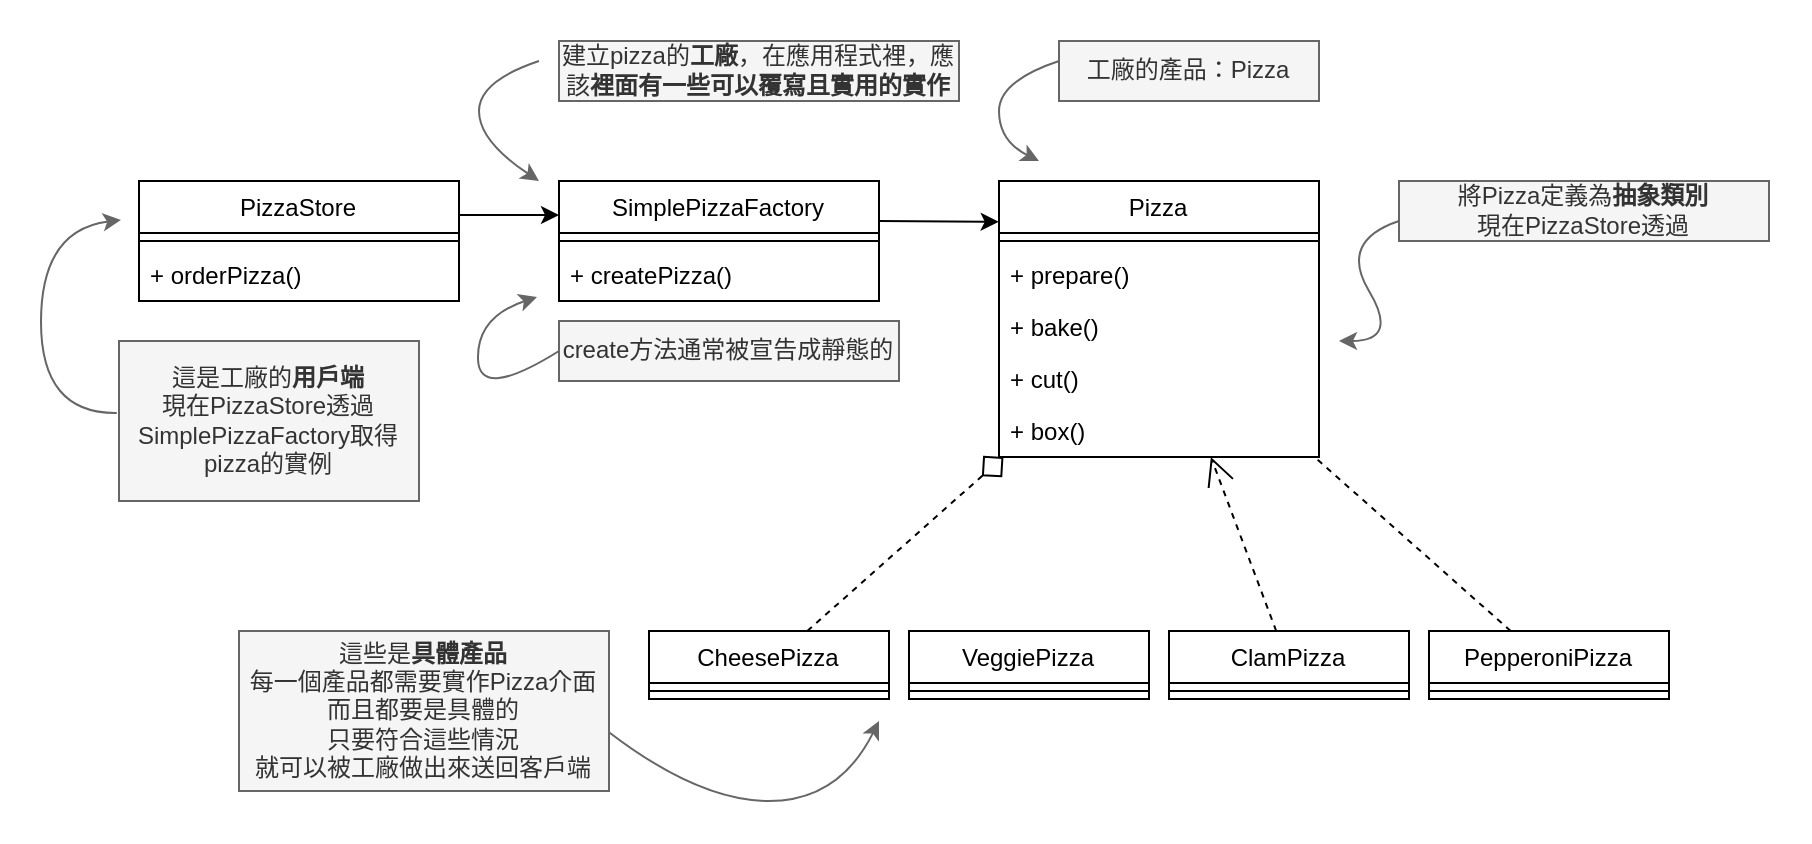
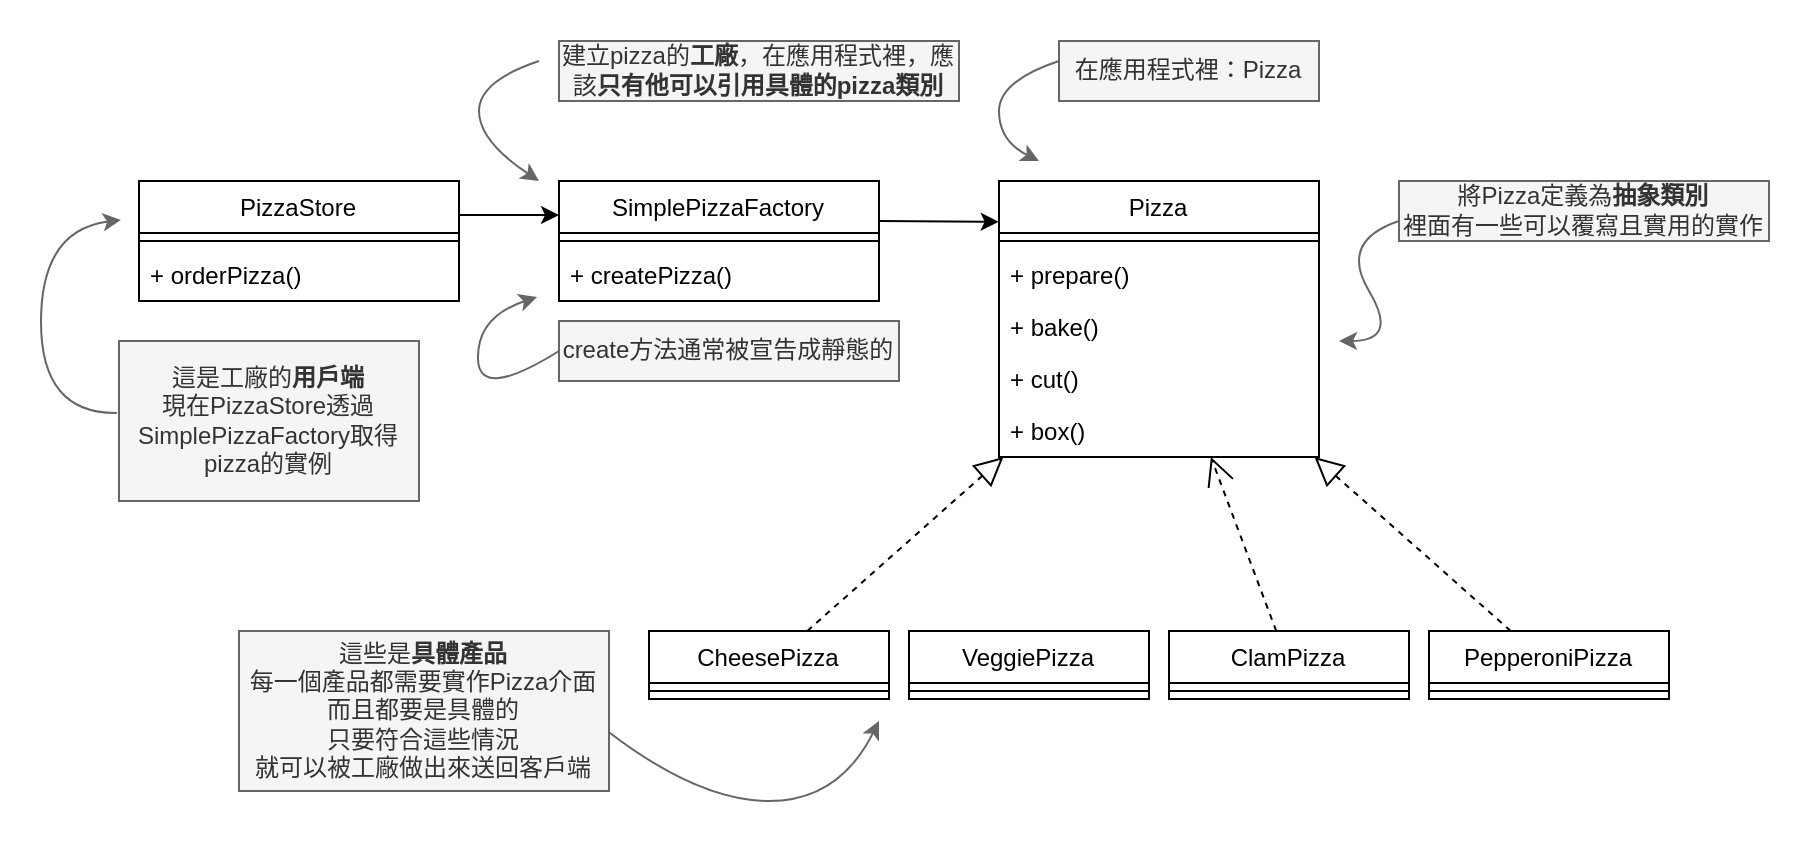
- <mxCell id="29" value="建立pizza的&lt;b&gt;工廠&lt;/b&gt;，在應用程式裡，應該&lt;b&gt;裡面有一些可以覆寫且實用的實作&lt;/b&gt;" style="text;html=1;align=center;verticalAlign=middle;whiteSpace=wrap;rounded=0;fillColor=#f5f5f5;fontColor=#333333;strokeColor=#666666;" vertex="1" parent="1"><mxGeometry x="279" y="20" width="200" height="30" as="geometry" /></mxCell>
+ <mxCell id="29" value="建立pizza的&lt;b&gt;工廠&lt;/b&gt;，在應用程式裡，應該&lt;b&gt;只有他可以引用具體的pizza類別&lt;/b&gt;" style="text;html=1;align=center;verticalAlign=middle;whiteSpace=wrap;rounded=0;fillColor=#f5f5f5;fontColor=#333333;strokeColor=#666666;" vertex="1" parent="1"><mxGeometry x="279" y="20" width="200" height="30" as="geometry" /></mxCell>
- <mxCell id="30" value="工廠的產品：Pizza" style="text;html=1;align=center;verticalAlign=middle;whiteSpace=wrap;rounded=0;fillColor=#f5f5f5;fontColor=#333333;strokeColor=#666666;" vertex="1" parent="1"><mxGeometry x="529" y="20" width="130" height="30" as="geometry" /></mxCell>
+ <mxCell id="30" value="在應用程式裡：Pizza" style="text;html=1;align=center;verticalAlign=middle;whiteSpace=wrap;rounded=0;fillColor=#f5f5f5;fontColor=#333333;strokeColor=#666666;" vertex="1" parent="1"><mxGeometry x="529" y="20" width="130" height="30" as="geometry" /></mxCell>
- <mxCell id="31" value="將Pizza定義為&lt;b&gt;抽象類別&lt;/b&gt;&lt;div&gt;現在PizzaStore透過&lt;/div&gt;" style="text;html=1;align=center;verticalAlign=middle;whiteSpace=wrap;rounded=0;fillColor=#f5f5f5;fontColor=#333333;strokeColor=#666666;" vertex="1" parent="1"><mxGeometry x="699" y="90" width="185" height="30" as="geometry" /></mxCell>
+ <mxCell id="31" value="將Pizza定義為&lt;b&gt;抽象類別&lt;/b&gt;&lt;div&gt;裡面有一些可以覆寫且實用的實作&lt;/div&gt;" style="text;html=1;align=center;verticalAlign=middle;whiteSpace=wrap;rounded=0;fillColor=#f5f5f5;fontColor=#333333;strokeColor=#666666;" vertex="1" parent="1"><mxGeometry x="699" y="90" width="185" height="30" as="geometry" /></mxCell>
- <mxCell id="26" value="" style="endArrow=none;dashed=1;endFill=0;endSize=12;html=1;rounded=0;" edge="1" parent="1" source="20" target="8"><mxGeometry width="160" relative="1" as="geometry"><mxPoint x="648" y="325" as="sourcePoint" /><mxPoint x="615" y="238" as="targetPoint" /></mxGeometry></mxCell>
+ <mxCell id="26" value="" style="endArrow=block;dashed=1;endFill=0;endSize=12;html=1;rounded=0;" edge="1" parent="1" source="20" target="8"><mxGeometry width="160" relative="1" as="geometry"><mxPoint x="648" y="325" as="sourcePoint" /><mxPoint x="615" y="238" as="targetPoint" /></mxGeometry></mxCell>
- <mxCell id="24" value="" style="endArrow=diamond;dashed=1;endFill=0;endSize=12;html=1;rounded=0;" edge="1" parent="1" source="14" target="8"><mxGeometry width="160" relative="1" as="geometry"><mxPoint x="389" y="228" as="sourcePoint" /><mxPoint x="549" y="228" as="targetPoint" /></mxGeometry></mxCell>
+ <mxCell id="24" value="" style="endArrow=block;dashed=1;endFill=0;endSize=12;html=1;rounded=0;" edge="1" parent="1" source="14" target="8"><mxGeometry width="160" relative="1" as="geometry"><mxPoint x="389" y="228" as="sourcePoint" /><mxPoint x="549" y="228" as="targetPoint" /></mxGeometry></mxCell>
